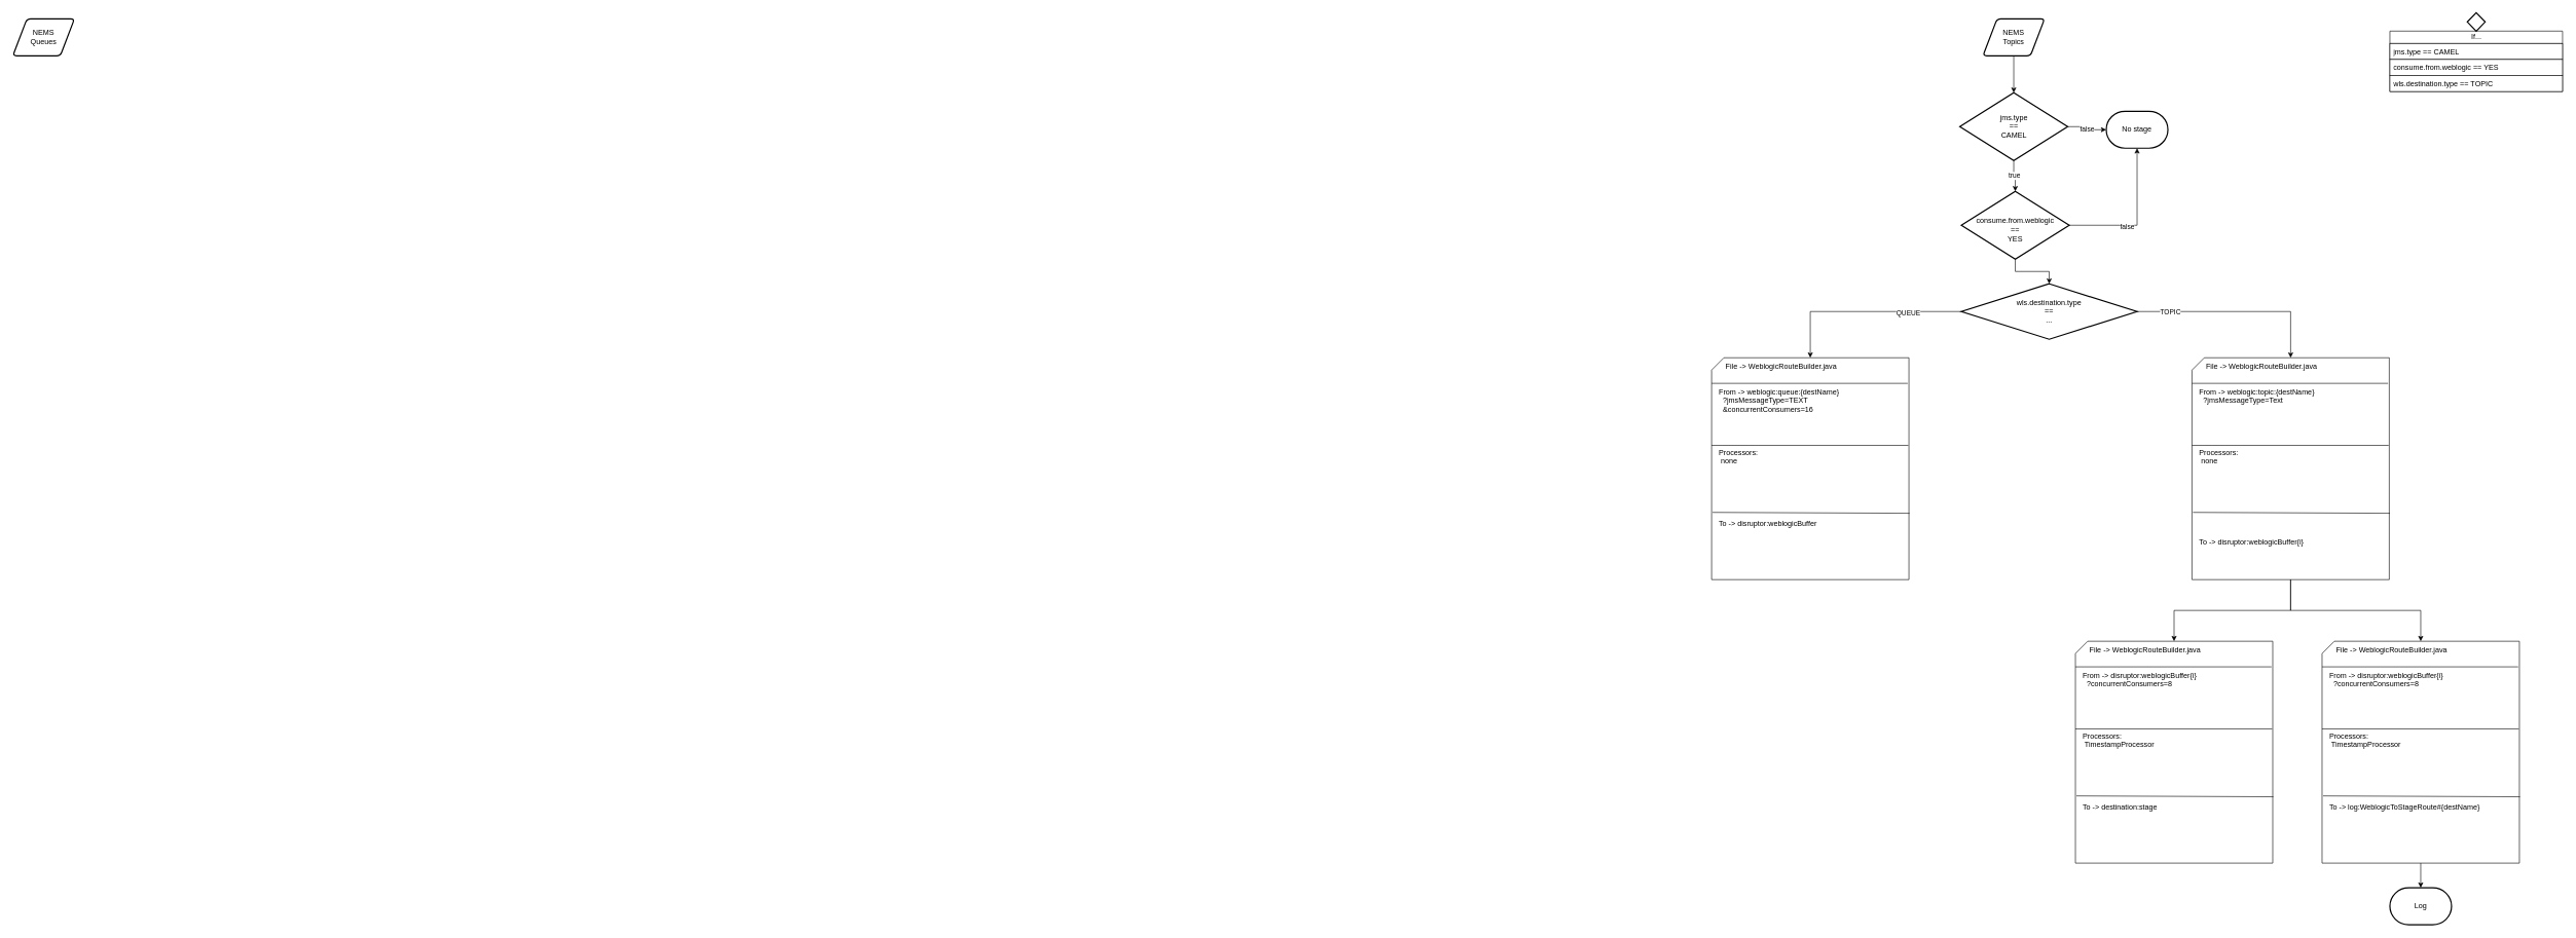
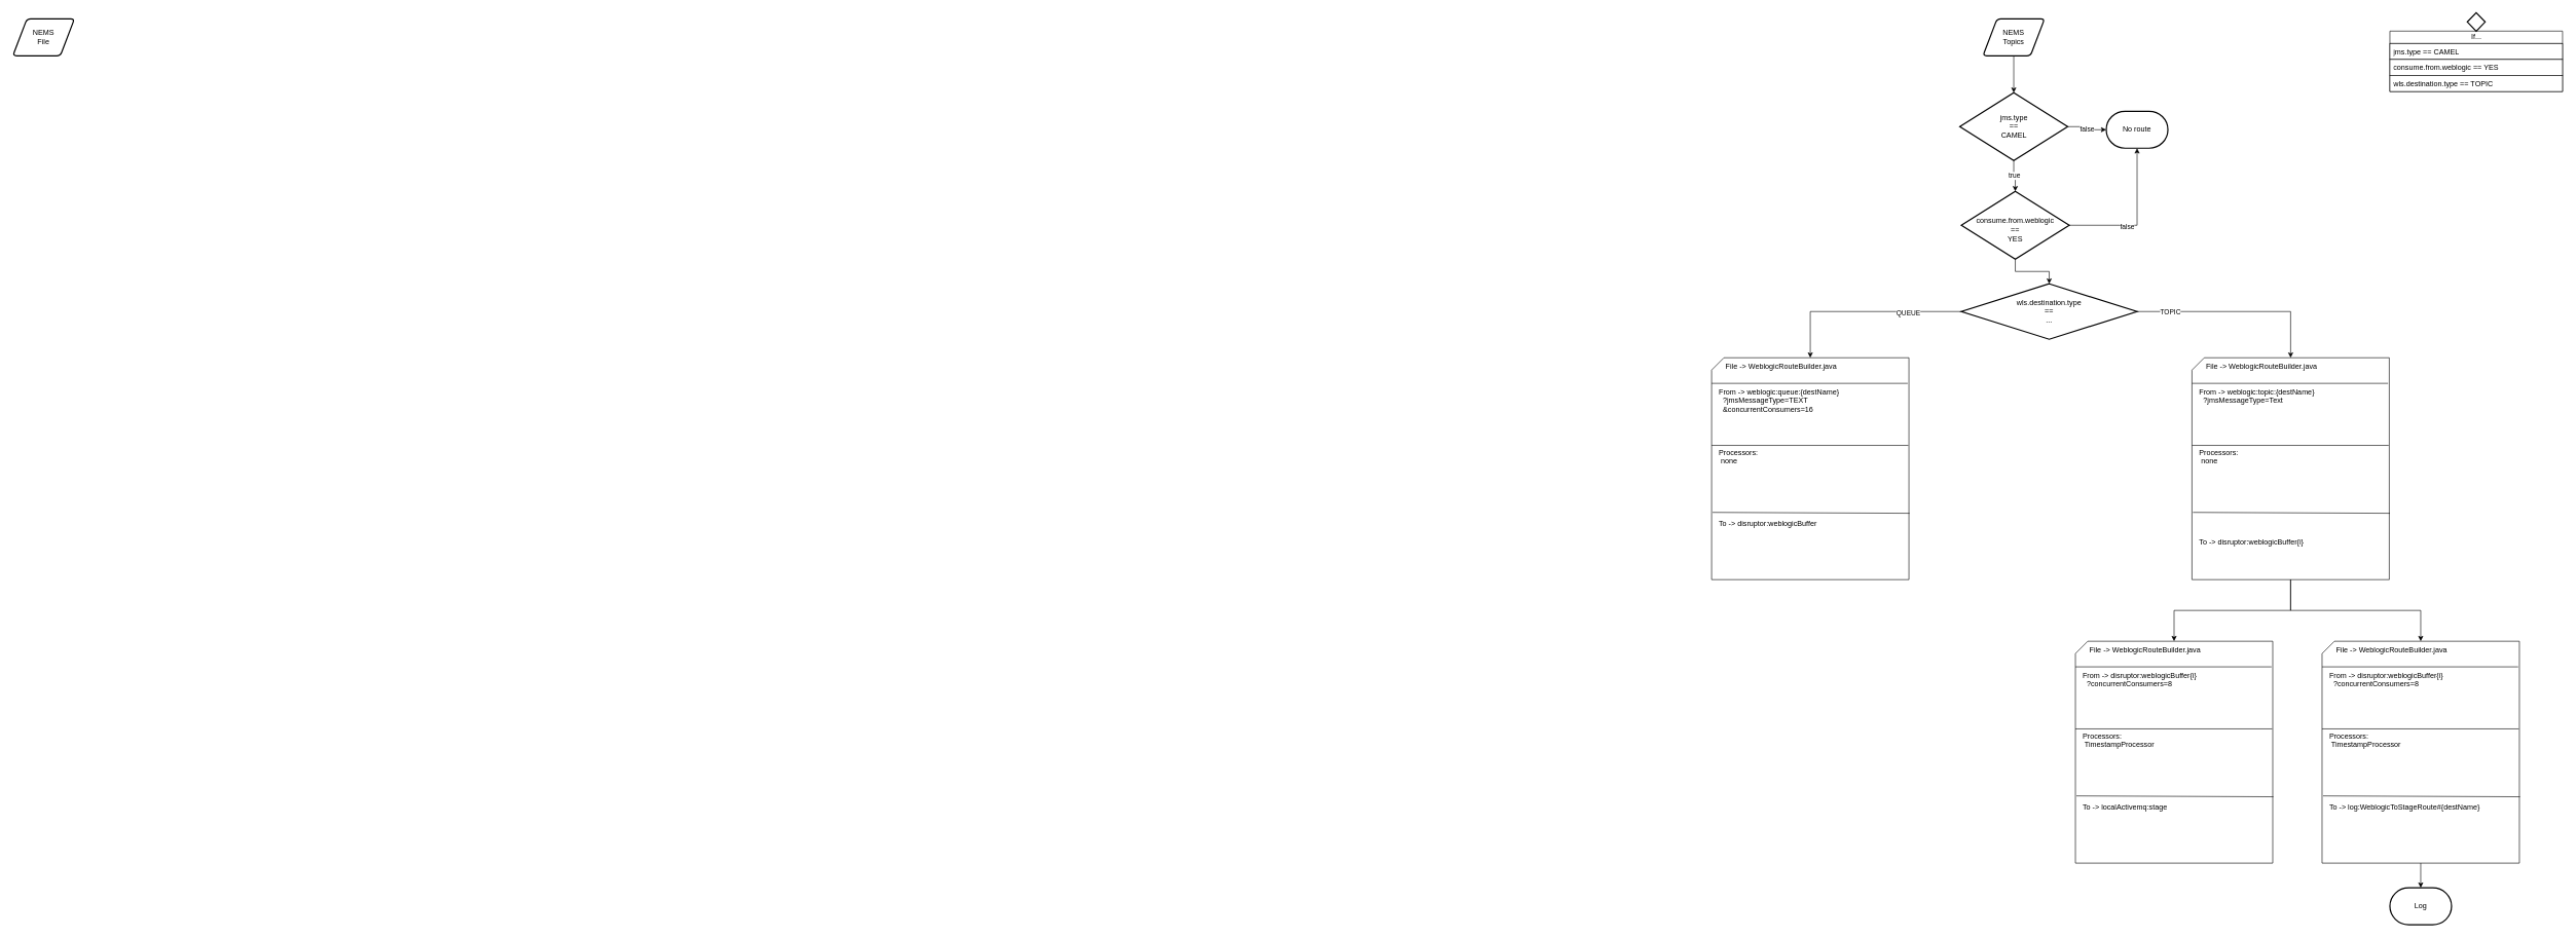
- <mxCell id="10" value="NEMS&lt;br&gt;Queues" style="shape=parallelogram;html=1;strokeWidth=2;perimeter=parallelogramPerimeter;whiteSpace=wrap;rounded=1;arcSize=12;size=0.23;" vertex="1" parent="1"><mxGeometry x="20" y="30" width="100" height="60" as="geometry" /></mxCell>
+ <mxCell id="10" value="NEMS&lt;br&gt;File" style="shape=parallelogram;html=1;strokeWidth=2;perimeter=parallelogramPerimeter;whiteSpace=wrap;rounded=1;arcSize=12;size=0.23;" vertex="1" parent="1"><mxGeometry x="20" y="30" width="100" height="60" as="geometry" /></mxCell>
- <mxCell id="50" value="No stage" style="strokeWidth=2;html=1;shape=mxgraph.flowchart.terminator;whiteSpace=wrap;" vertex="1" parent="1"><mxGeometry x="3415" y="180" width="100" height="60" as="geometry" /></mxCell>
+ <mxCell id="50" value="No route" style="strokeWidth=2;html=1;shape=mxgraph.flowchart.terminator;whiteSpace=wrap;" vertex="1" parent="1"><mxGeometry x="3415" y="180" width="100" height="60" as="geometry" /></mxCell>
- <mxCell id="38" value="To -&amp;gt; destination:stage" style="text;html=1;align=left;verticalAlign=top;resizable=0;points=[];autosize=1;strokeColor=none;fillColor=none;labelBackgroundColor=none;" vertex="1" parent="32"><mxGeometry x="10" y="255.792" width="160" height="30" as="geometry" /></mxCell>
+ <mxCell id="38" value="To -&amp;gt; localActivemq:stage" style="text;html=1;align=left;verticalAlign=top;resizable=0;points=[];autosize=1;strokeColor=none;fillColor=none;labelBackgroundColor=none;" vertex="1" parent="32"><mxGeometry x="10" y="255.792" width="160" height="30" as="geometry" /></mxCell>
